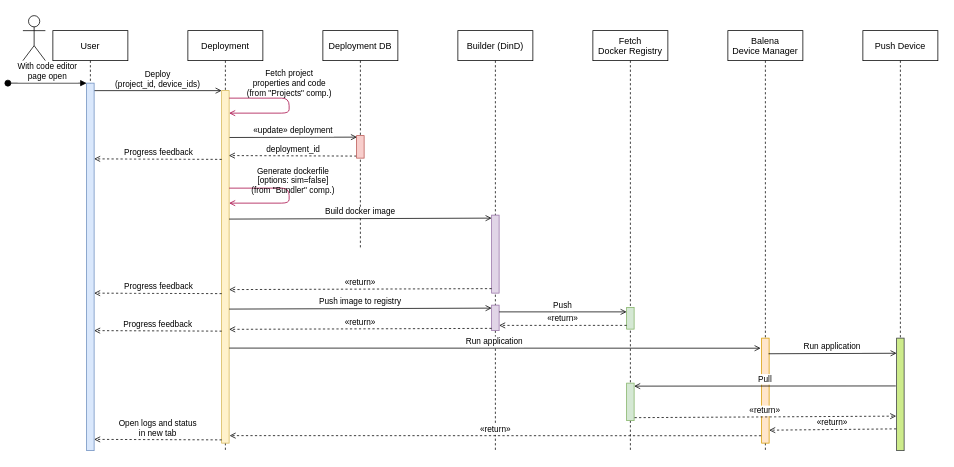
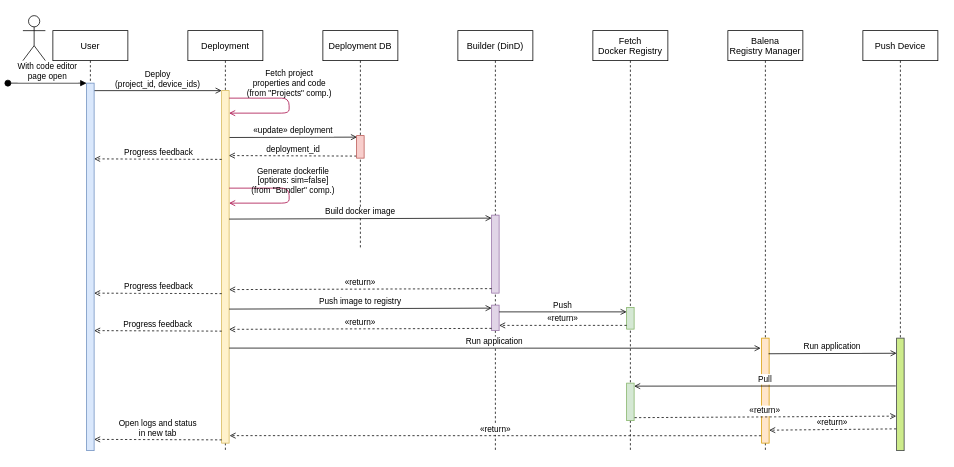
- <mxCell id="28" value="Balena&#10;Device Manager" style="shape=umlLifeline;perimeter=lifelinePerimeter;container=1;collapsible=0;recursiveResize=0;rounded=0;shadow=0;strokeWidth=1;" parent="1" vertex="1"><mxGeometry x="960" y="40" width="100" height="560" as="geometry" /></mxCell>
+ <mxCell id="28" value="Balena&#10;Registry Manager" style="shape=umlLifeline;perimeter=lifelinePerimeter;container=1;collapsible=0;recursiveResize=0;rounded=0;shadow=0;strokeWidth=1;" parent="1" vertex="1"><mxGeometry x="960" y="40" width="100" height="560" as="geometry" /></mxCell>
